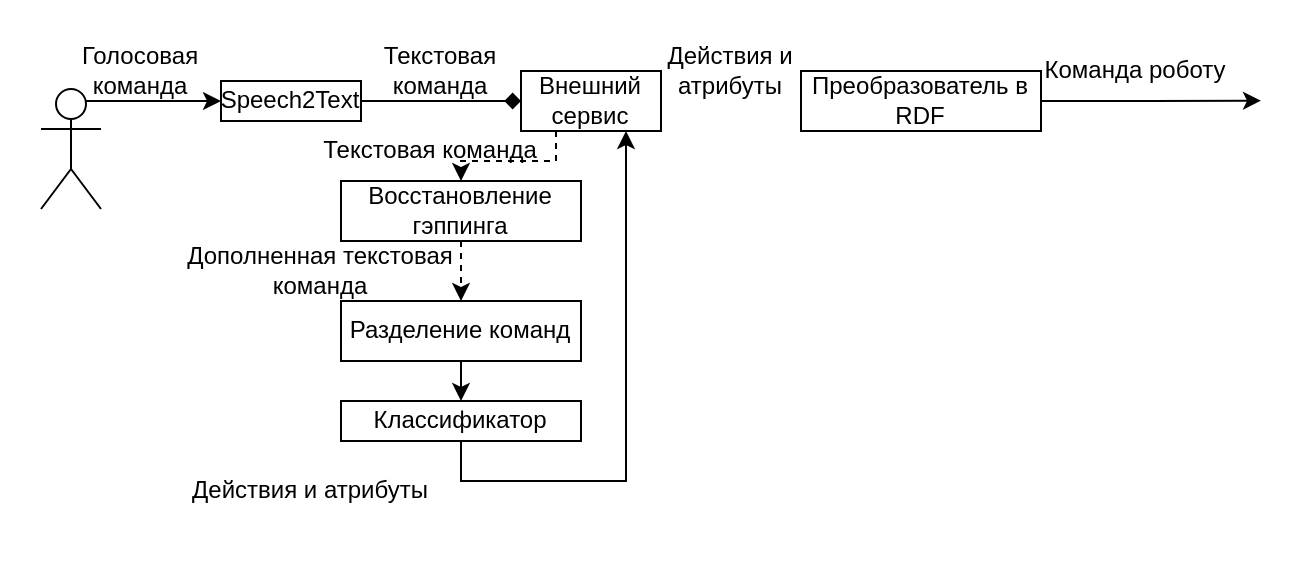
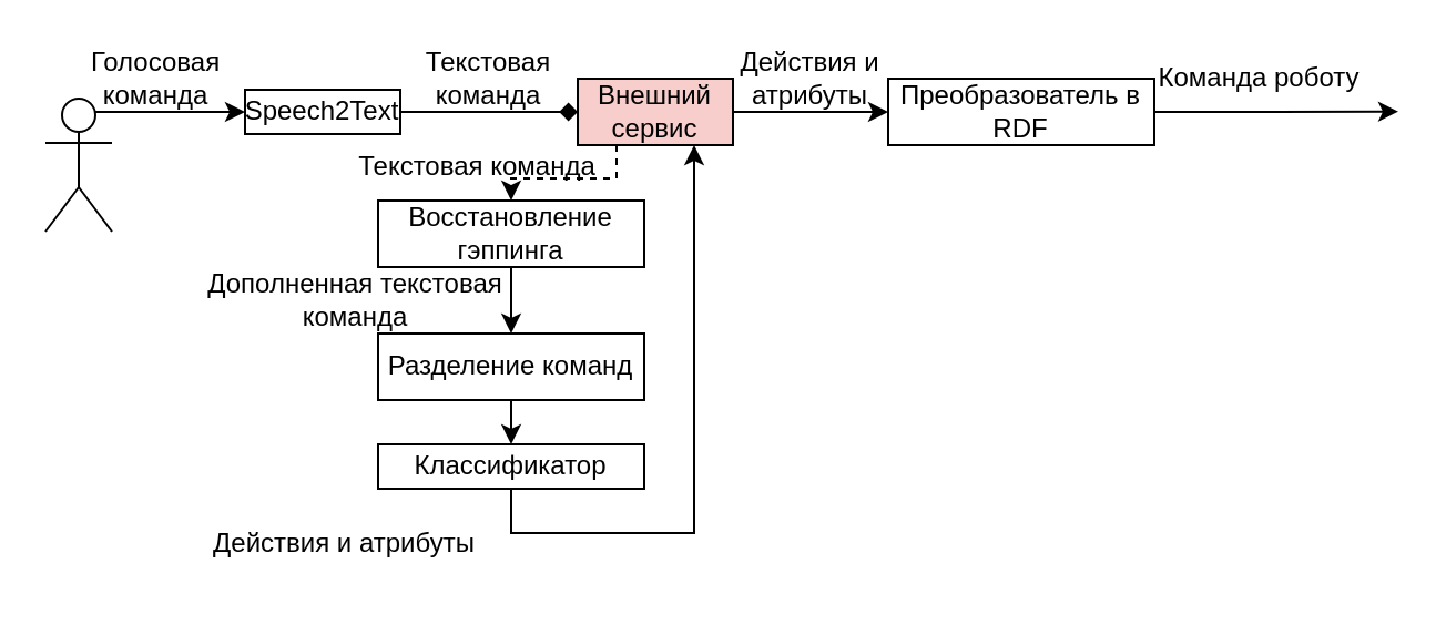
- <mxCell id="9" value="Внешний сервис" style="rounded=0;whiteSpace=wrap;html=1;" vertex="1" parent="1"><mxGeometry x="260" y="35" width="70" height="30" as="geometry" /></mxCell>
+ <mxCell id="9" value="Внешний сервис" style="rounded=0;whiteSpace=wrap;html=1;fillColor=#f8cecc;" vertex="1" parent="1"><mxGeometry x="260" y="35" width="70" height="30" as="geometry" /></mxCell>
+ <mxCell id="8" style="edgeStyle=orthogonalEdgeStyle;rounded=0;orthogonalLoop=1;jettySize=auto;html=1;exitX=1;exitY=0.5;exitDx=0;exitDy=0;entryX=0;entryY=0.5;entryDx=0;entryDy=0;" edge="1" parent="1" source="9" target="20"><mxGeometry relative="1" as="geometry" /></mxCell>
- <mxCell id="11" style="edgeStyle=orthogonalEdgeStyle;rounded=0;orthogonalLoop=1;jettySize=auto;html=1;exitX=0.5;exitY=1;exitDx=0;exitDy=0;entryX=0.5;entryY=0;entryDx=0;entryDy=0;dashed=1;" edge="1" parent="1" source="12" target="14"><mxGeometry relative="1" as="geometry" /></mxCell>
+ <mxCell id="11" style="edgeStyle=orthogonalEdgeStyle;rounded=0;orthogonalLoop=1;jettySize=auto;html=1;exitX=0.5;exitY=1;exitDx=0;exitDy=0;entryX=0.5;entryY=0;entryDx=0;entryDy=0;" edge="1" parent="1" source="12" target="14"><mxGeometry relative="1" as="geometry" /></mxCell>
